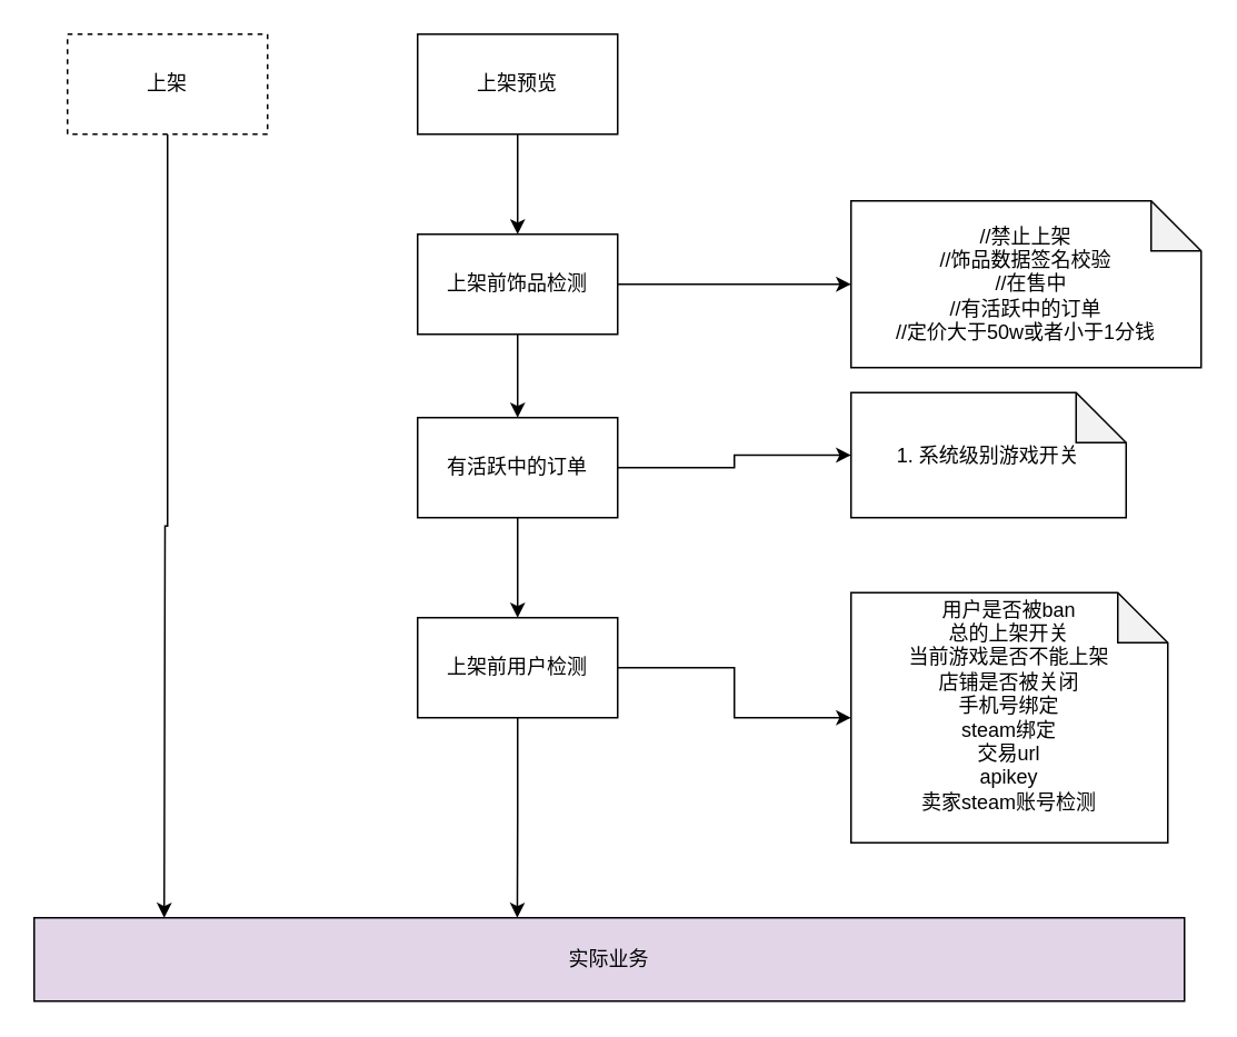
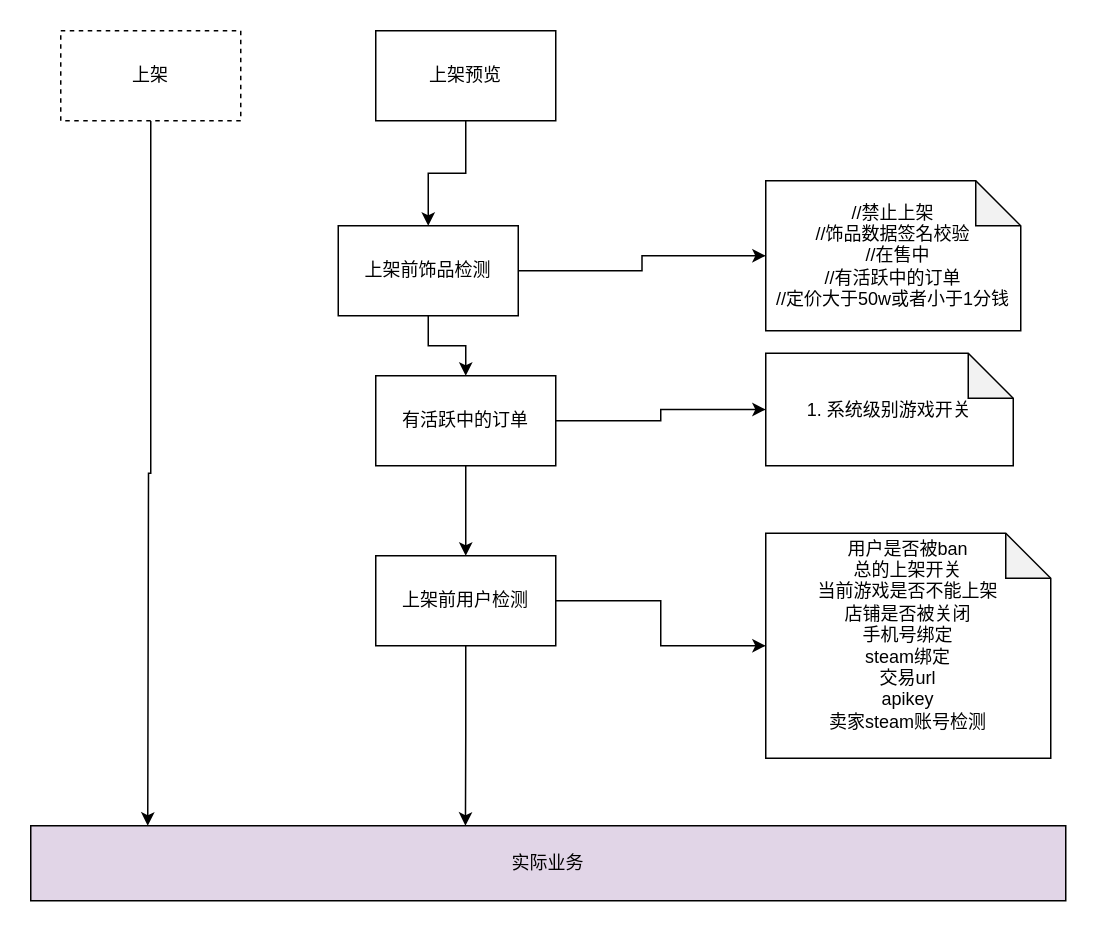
- <mxCell id="8" value="上架前饰品检测" style="rounded=0;whiteSpace=wrap;html=1;" vertex="1" parent="1"><mxGeometry x="250" y="140" width="120" height="60" as="geometry" /></mxCell>
+ <mxCell id="8" value="上架前饰品检测" style="rounded=0;whiteSpace=wrap;html=1;" vertex="1" parent="1"><mxGeometry x="225" y="150" width="120" height="60" as="geometry" /></mxCell>
- <mxCell id="9" value="//禁止上架&lt;br&gt;//饰品数据签名校验&lt;br&gt;&amp;nbsp; //在售中&lt;br&gt;//有活跃中的订单&lt;br&gt;//定价大于50w或者小于1分钱" style="shape=note;whiteSpace=wrap;html=1;backgroundOutline=1;darkOpacity=0.05;" vertex="1" parent="1"><mxGeometry x="510" y="120" width="210" height="100" as="geometry" /></mxCell>
+ <mxCell id="9" value="//禁止上架&lt;br&gt;//饰品数据签名校验&lt;br&gt;&amp;nbsp; //在售中&lt;br&gt;//有活跃中的订单&lt;br&gt;//定价大于50w或者小于1分钱" style="shape=note;whiteSpace=wrap;html=1;backgroundOutline=1;darkOpacity=0.05;" vertex="1" parent="1"><mxGeometry x="510" y="120" width="170" height="100" as="geometry" /></mxCell>
